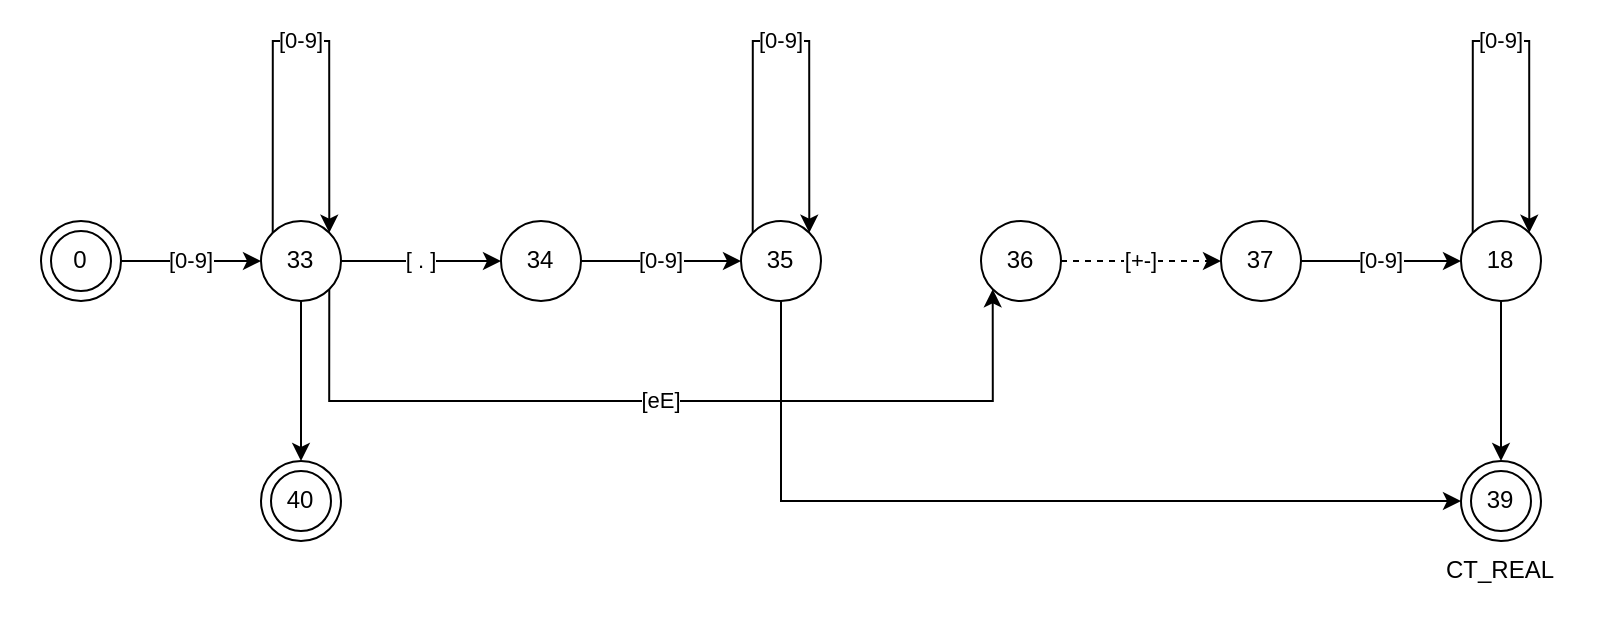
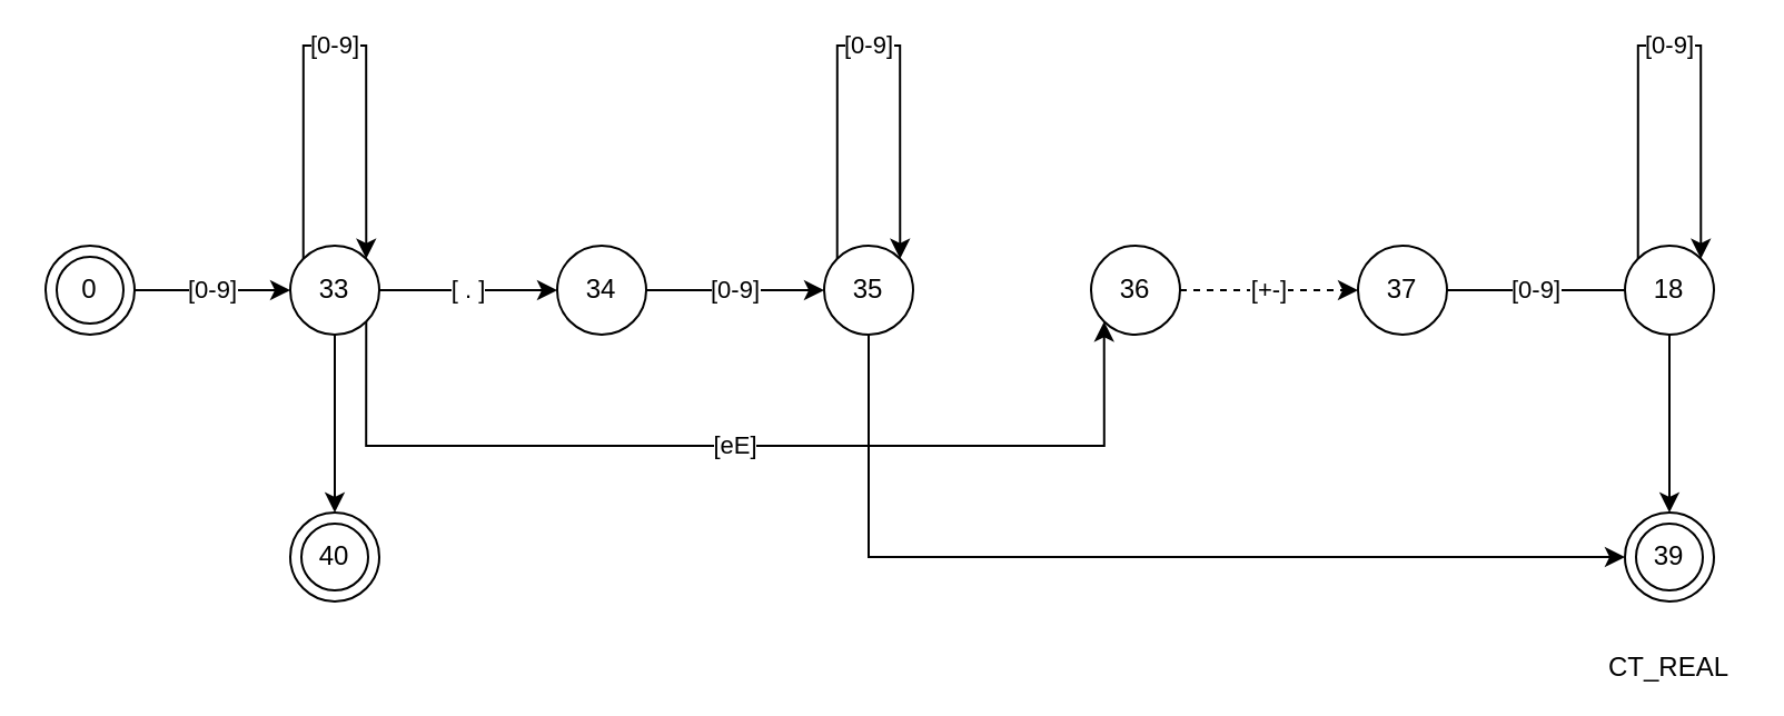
- <mxCell id="16" value="[0-9]" style="edgeStyle=orthogonalEdgeStyle;rounded=0;orthogonalLoop=1;jettySize=auto;html=1;" parent="1" source="17" target="19" edge="1"><mxGeometry relative="1" as="geometry" /></mxCell>
+ <mxCell id="16" value="[0-9]" style="edgeStyle=orthogonalEdgeStyle;rounded=0;orthogonalLoop=1;jettySize=auto;html=1;endArrow=none;" parent="1" source="17" target="19" edge="1"><mxGeometry relative="1" as="geometry" /></mxCell>
- <mxCell id="22" value="CT_REAL" style="text;html=1;strokeColor=none;fillColor=none;align=center;verticalAlign=middle;whiteSpace=wrap;rounded=0;" parent="1" vertex="1"><mxGeometry x="720" y="270" width="60" height="30" as="geometry" /></mxCell>
+ <mxCell id="22" value="CT_REAL" style="text;html=1;strokeColor=none;fillColor=none;align=center;verticalAlign=middle;whiteSpace=wrap;rounded=0;" parent="1" vertex="1"><mxGeometry x="720" y="285" width="60" height="30" as="geometry" /></mxCell>
